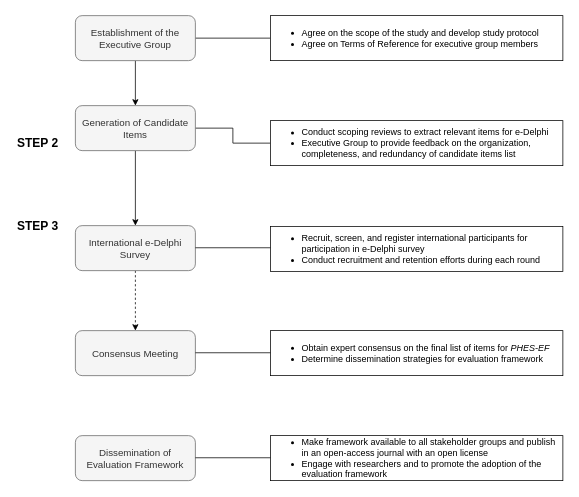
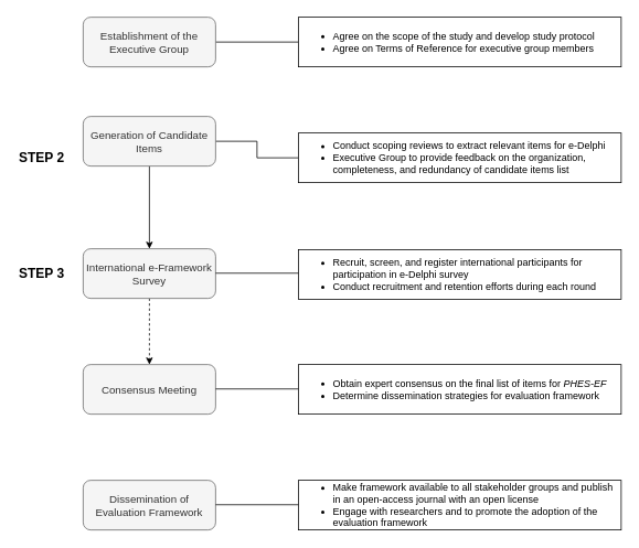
- <mxCell id="2" value="" style="edgeStyle=orthogonalEdgeStyle;rounded=0;orthogonalLoop=1;jettySize=auto;html=1;" parent="1" source="5" target="8" edge="1"><mxGeometry relative="1" as="geometry" /></mxCell>
- <mxCell id="22" value="STEP 3" style="text;html=1;strokeColor=none;fillColor=none;align=center;verticalAlign=middle;whiteSpace=wrap;rounded=0;fontSize=16;fontStyle=1" parent="1" vertex="1"><mxGeometry x="20" y="285" width="60" height="30" as="geometry" /></mxCell>
+ <mxCell id="22" value="STEP 3" style="text;html=1;strokeColor=none;fillColor=none;align=center;verticalAlign=middle;whiteSpace=wrap;rounded=0;fontSize=16;fontStyle=1" parent="1" vertex="1"><mxGeometry x="20" y="315" width="60" height="30" as="geometry" /></mxCell>
- <mxCell id="10" value="International e-Delphi Survey" style="rounded=1;whiteSpace=wrap;html=1;fontStyle=0;fontSize=13;fillColor=#f5f5f5;fontColor=#333333;strokeColor=#666666;" parent="1" vertex="1"><mxGeometry x="100" y="300" width="160" height="60" as="geometry" /></mxCell>
+ <mxCell id="10" value="International e-Framework Survey" style="rounded=1;whiteSpace=wrap;html=1;fontStyle=0;fontSize=13;fillColor=#f5f5f5;fontColor=#333333;strokeColor=#666666;" parent="1" vertex="1"><mxGeometry x="100" y="300" width="160" height="60" as="geometry" /></mxCell>
